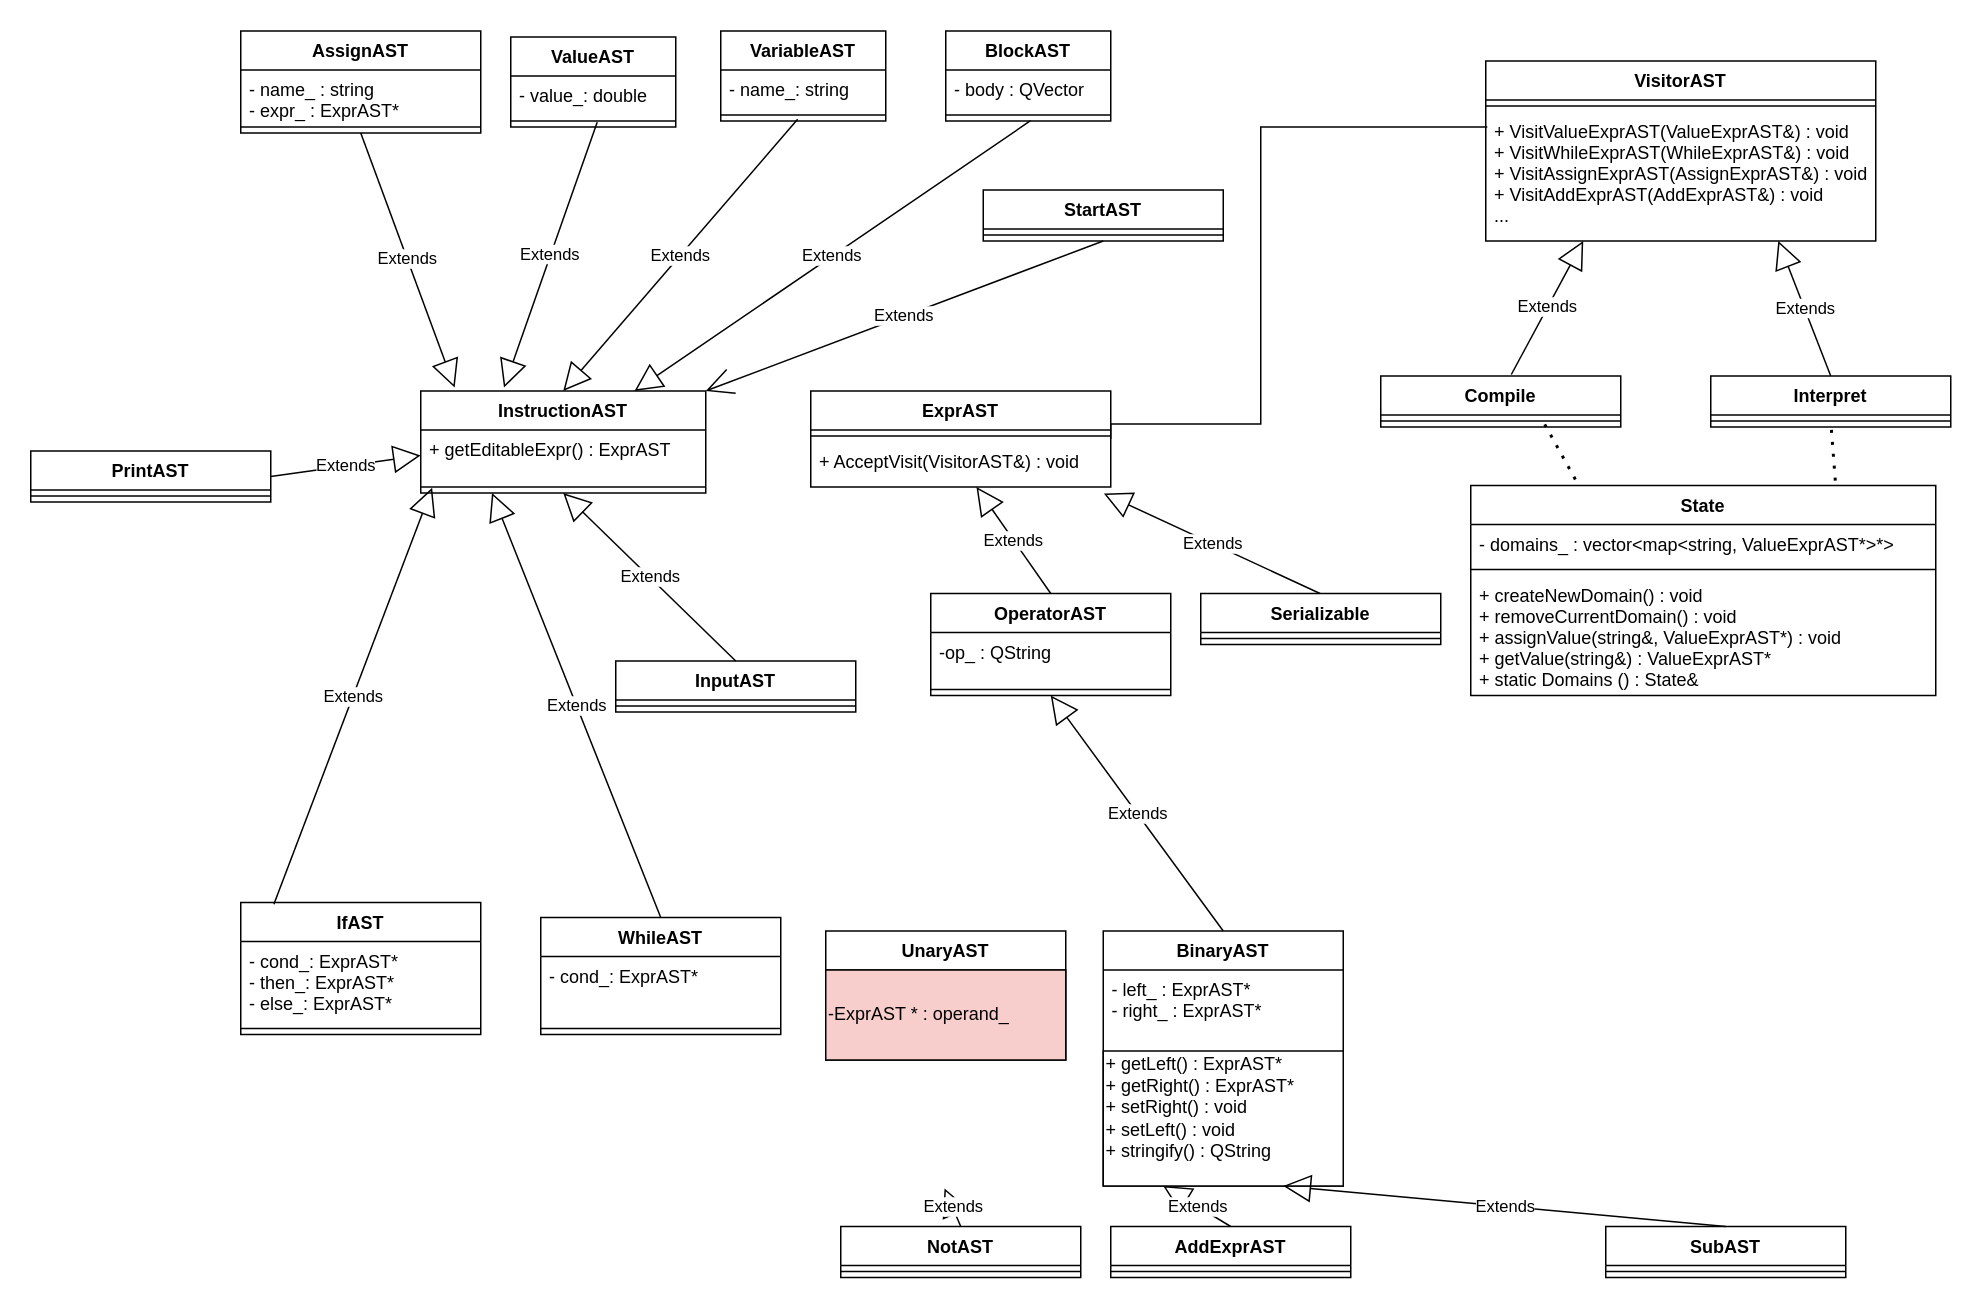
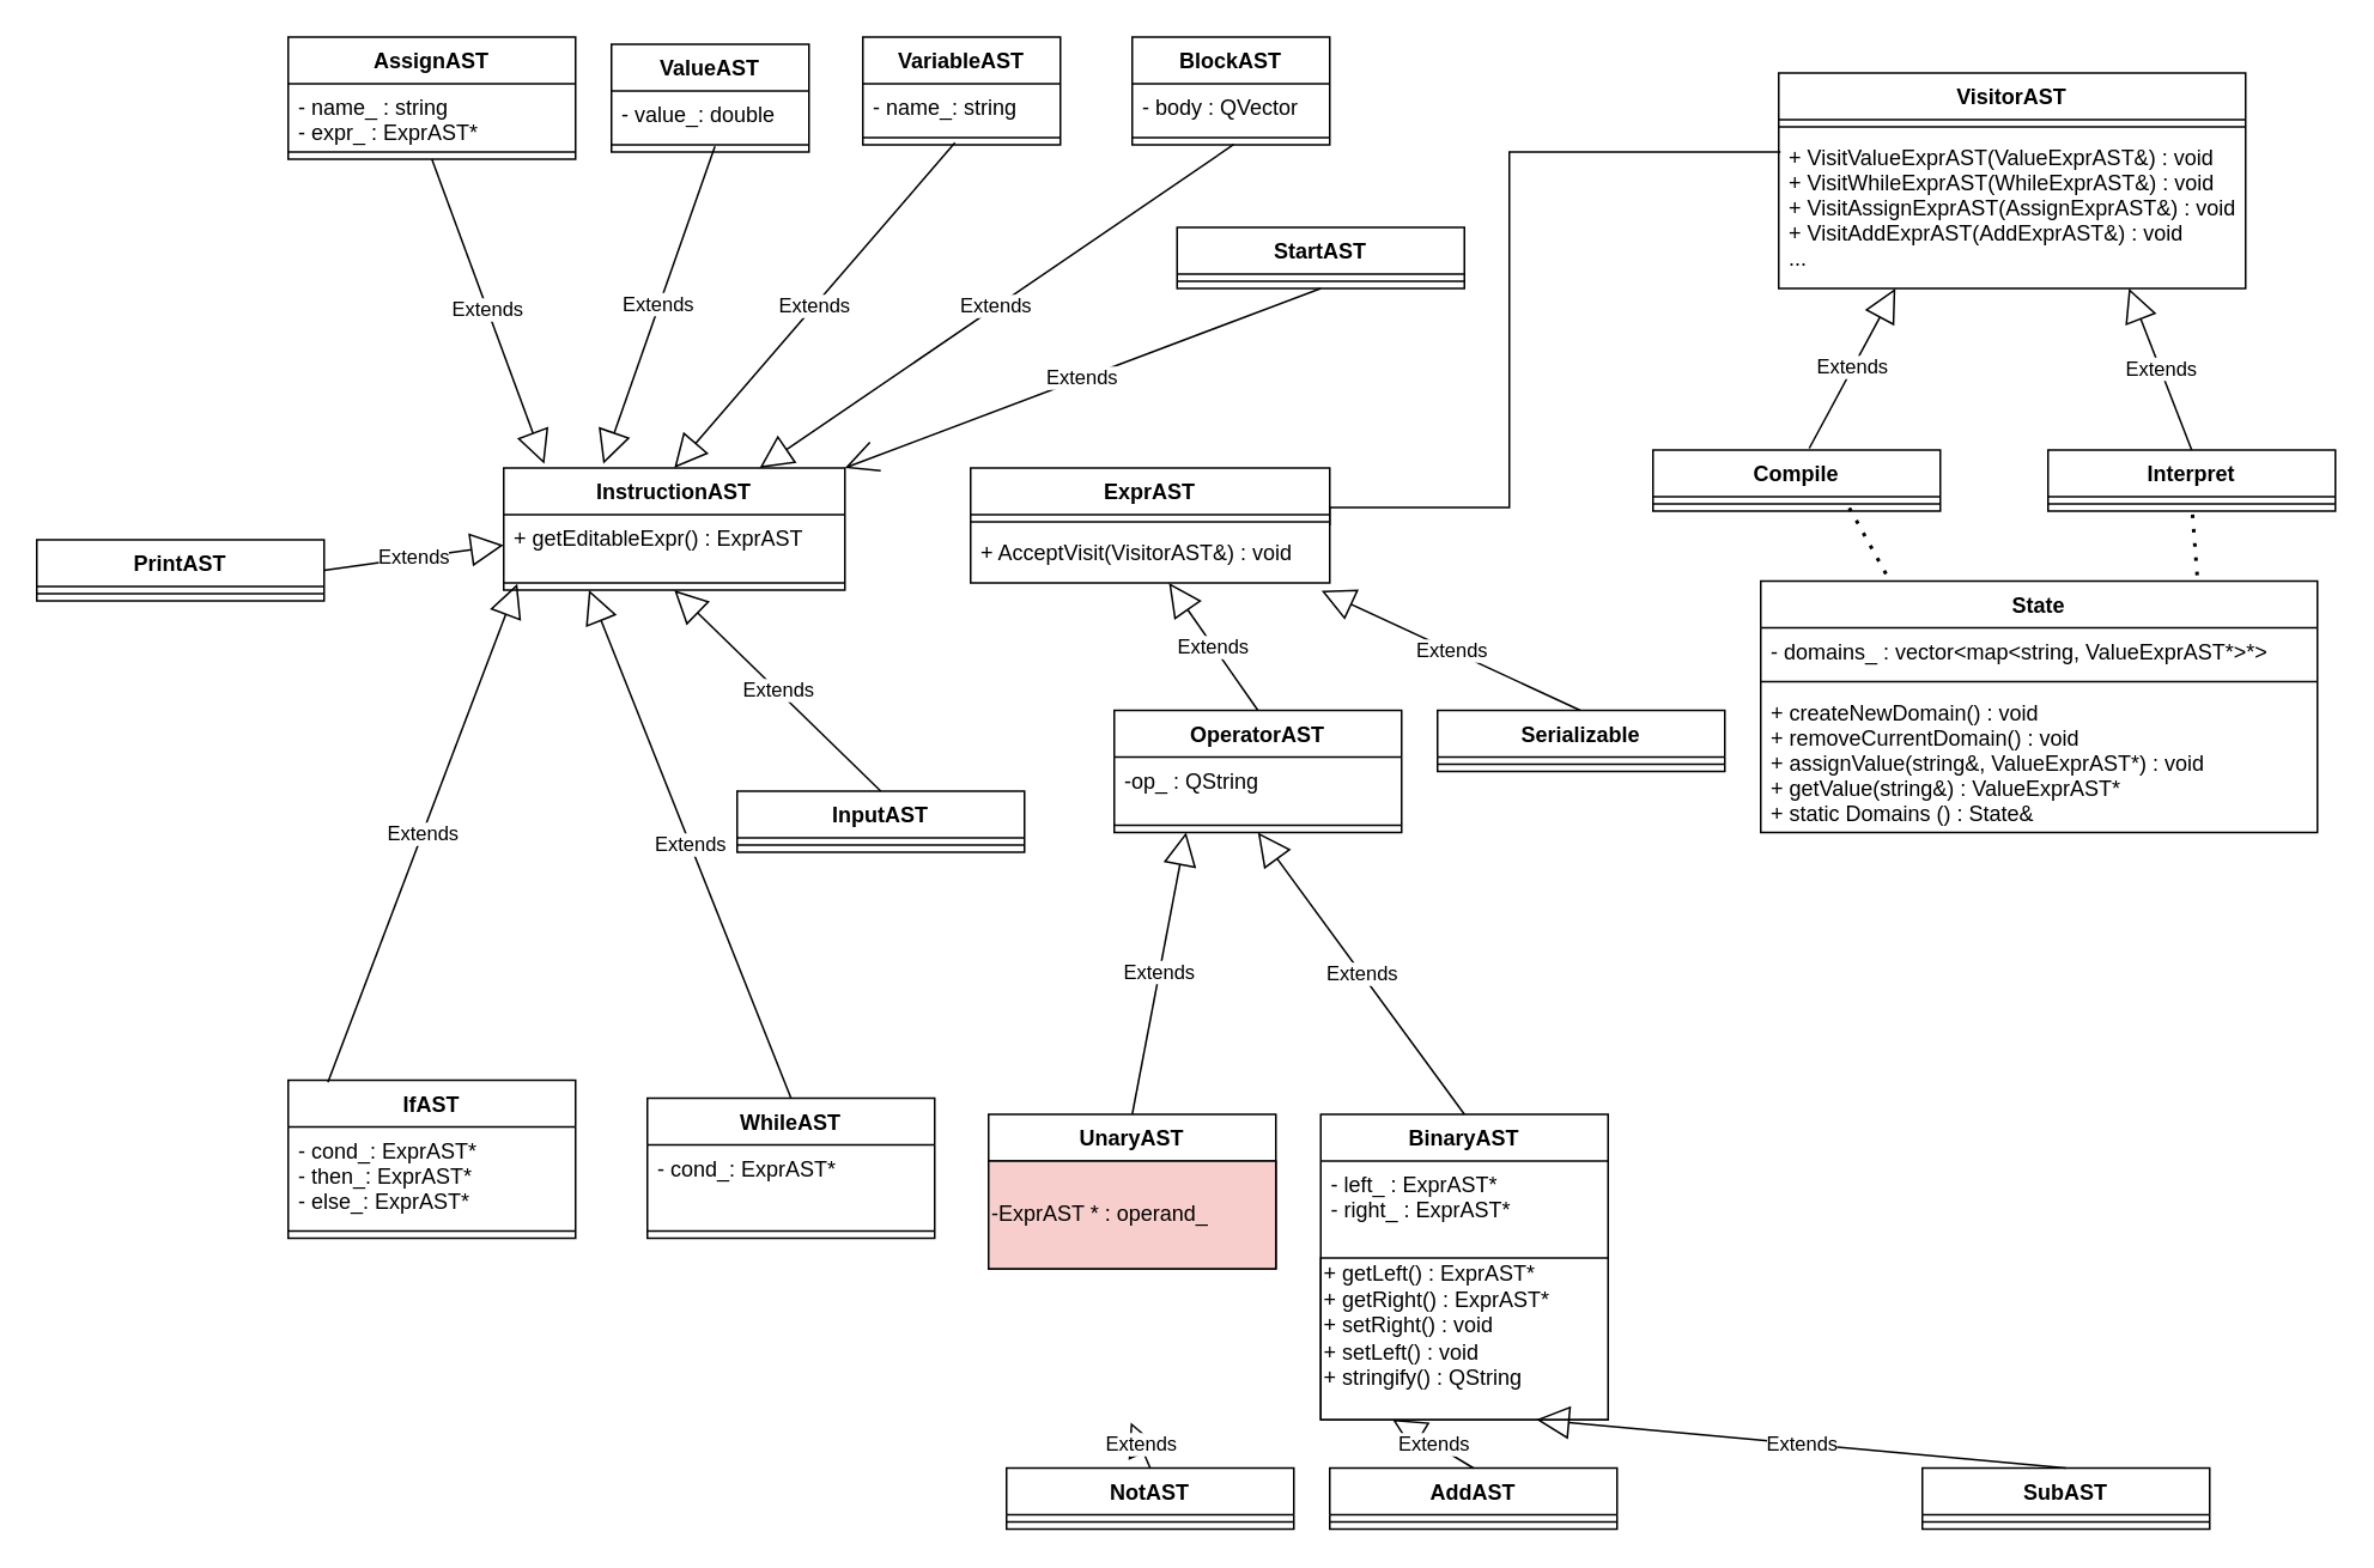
+ <mxCell id="44" value="Extends" style="endArrow=block;endSize=16;endFill=0;html=1;rounded=0;exitX=0.5;exitY=0;exitDx=0;exitDy=0;entryX=0.25;entryY=1;entryDx=0;entryDy=0;" edge="1" parent="1" source="42" target="38"><mxGeometry width="160" relative="1" as="geometry"><mxPoint x="730" y="617" as="sourcePoint" /><mxPoint x="550" y="500" as="targetPoint" /><mxPoint as="offset" /><Array as="points" /></mxGeometry></mxCell>
- <mxCell id="49" value="AddExprAST" style="swimlane;fontStyle=1;align=center;verticalAlign=top;childLayout=stackLayout;horizontal=1;startSize=26;horizontalStack=0;resizeParent=1;resizeParentMax=0;resizeLast=0;collapsible=1;marginBottom=0;" vertex="1" parent="1"><mxGeometry x="740" y="817" width="160" height="34" as="geometry" /></mxCell>
+ <mxCell id="49" value="AddAST" style="swimlane;fontStyle=1;align=center;verticalAlign=top;childLayout=stackLayout;horizontal=1;startSize=26;horizontalStack=0;resizeParent=1;resizeParentMax=0;resizeLast=0;collapsible=1;marginBottom=0;" vertex="1" parent="1"><mxGeometry x="740" y="817" width="160" height="34" as="geometry" /></mxCell>
